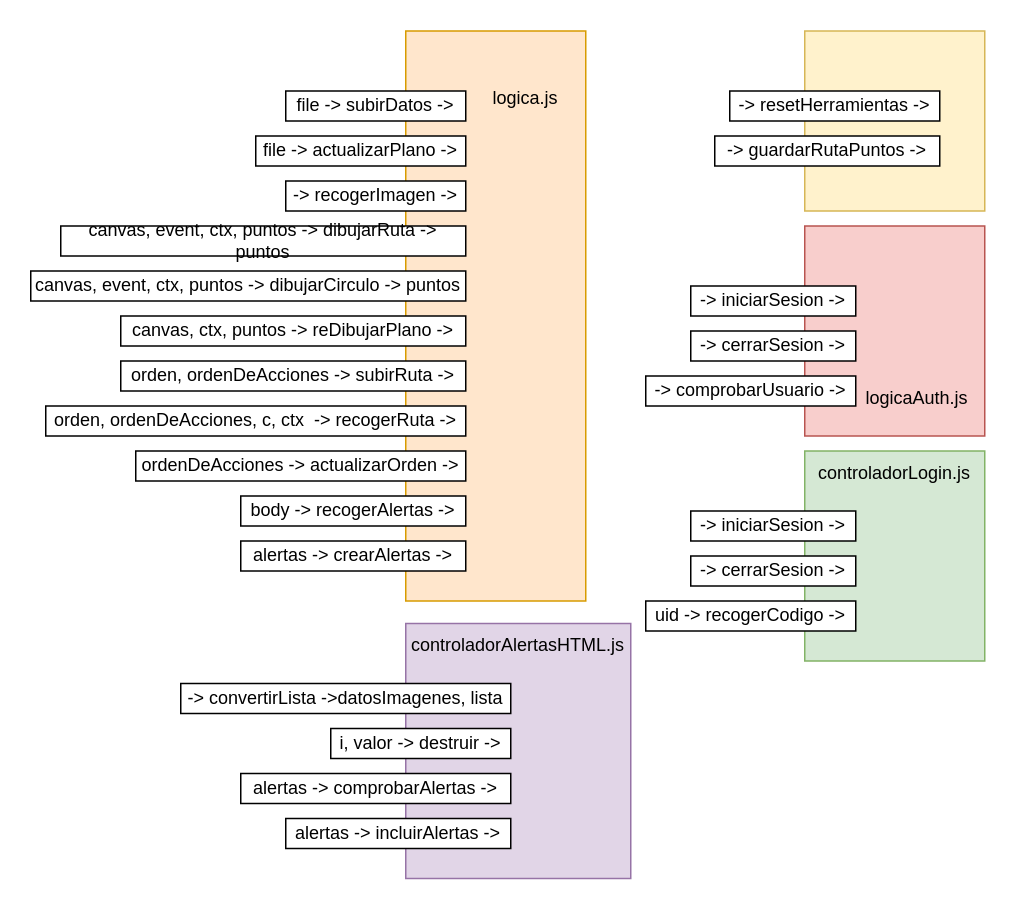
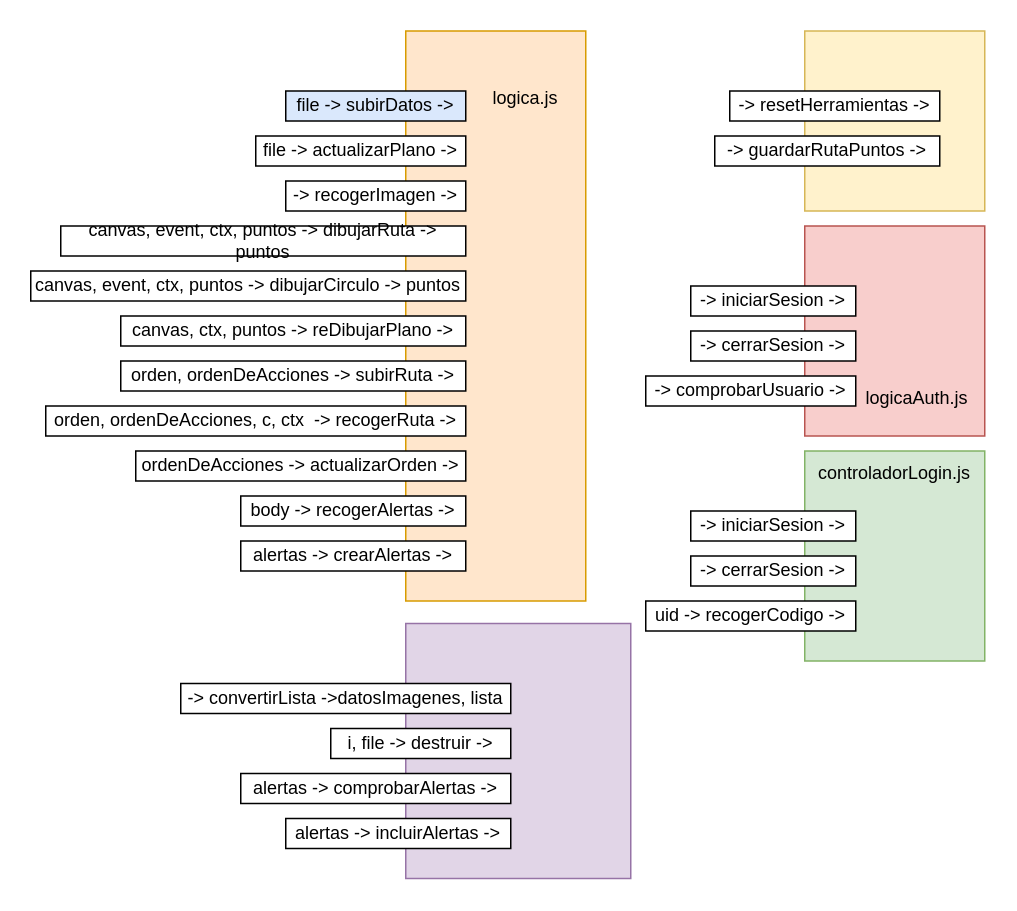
- <mxCell id="4" value="&lt;div&gt;file -&amp;gt; subirDatos -&amp;gt; &lt;/div&gt;" style="rounded=0;whiteSpace=wrap;html=1;autosize=1;" parent="1" vertex="1"><mxGeometry x="190" y="60" width="120" height="20" as="geometry" /></mxCell>
+ <mxCell id="4" value="&lt;div&gt;file -&amp;gt; subirDatos -&amp;gt; &lt;/div&gt;" style="rounded=0;whiteSpace=wrap;html=1;autosize=1;fillColor=#dae8fc;" parent="1" vertex="1"><mxGeometry x="190" y="60" width="120" height="20" as="geometry" /></mxCell>
- <mxCell id="23" value="controladorAlertasHTML.js" style="text;html=1;strokeColor=none;fillColor=none;align=center;verticalAlign=middle;whiteSpace=wrap;rounded=0;" vertex="1" parent="1"><mxGeometry x="270" y="415" width="150" height="30" as="geometry" /></mxCell>
- <mxCell id="25" value="&lt;div&gt;i, valor -&amp;gt; destruir -&amp;gt; &lt;/div&gt;" style="rounded=0;whiteSpace=wrap;html=1;autosize=1;" vertex="1" parent="1"><mxGeometry x="220" y="485" width="120" height="20" as="geometry" /></mxCell>
+ <mxCell id="25" value="&lt;div&gt;i, file -&amp;gt; destruir -&amp;gt; &lt;/div&gt;" style="rounded=0;whiteSpace=wrap;html=1;autosize=1;" vertex="1" parent="1"><mxGeometry x="220" y="485" width="120" height="20" as="geometry" /></mxCell>
